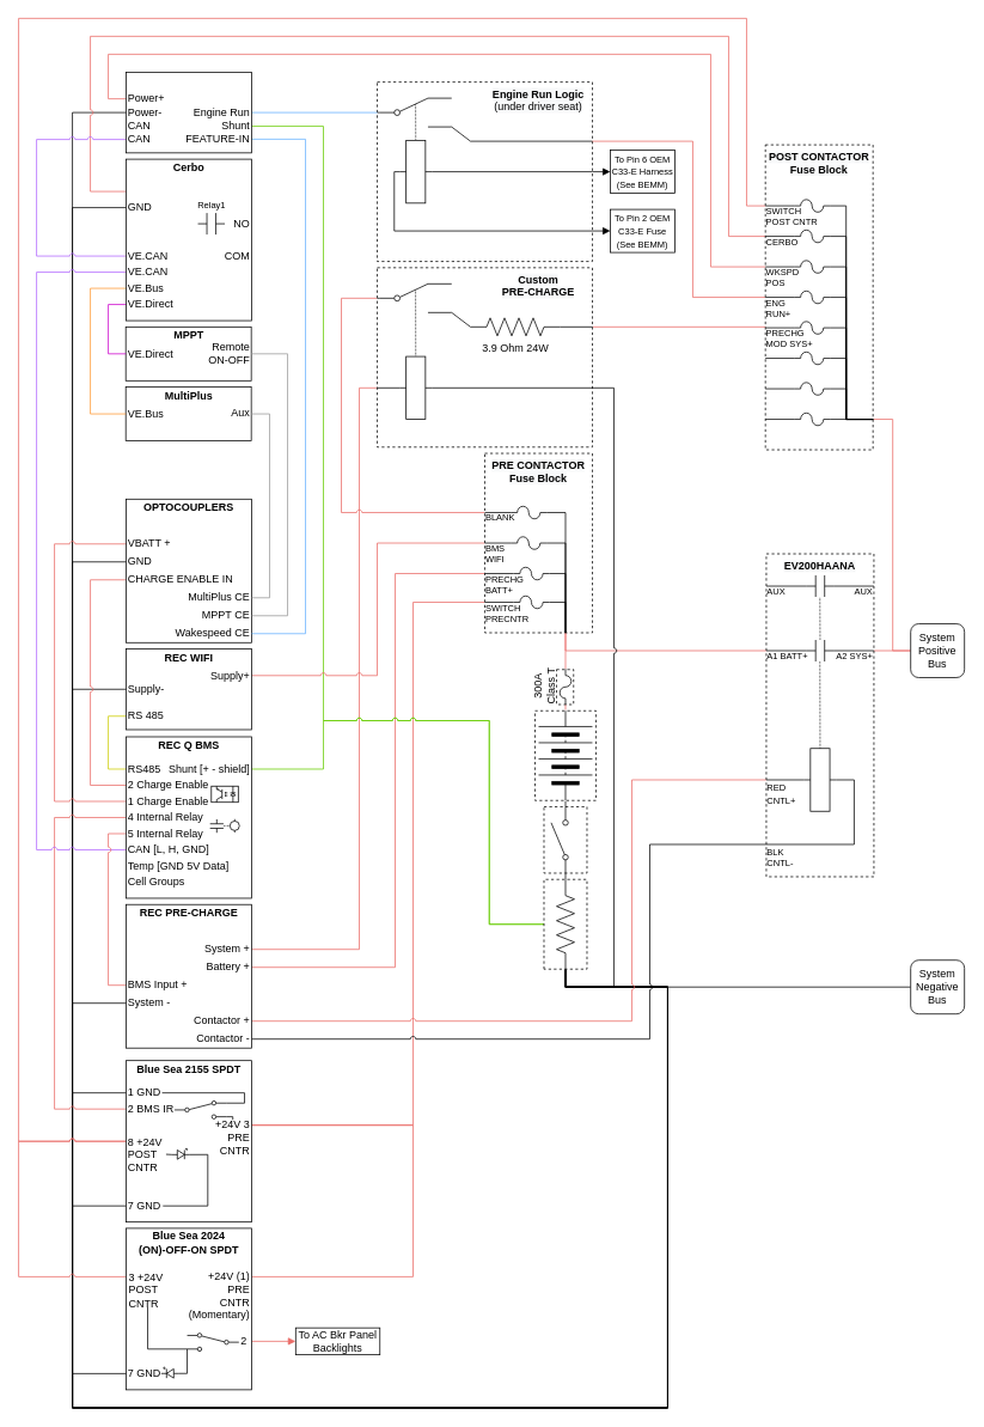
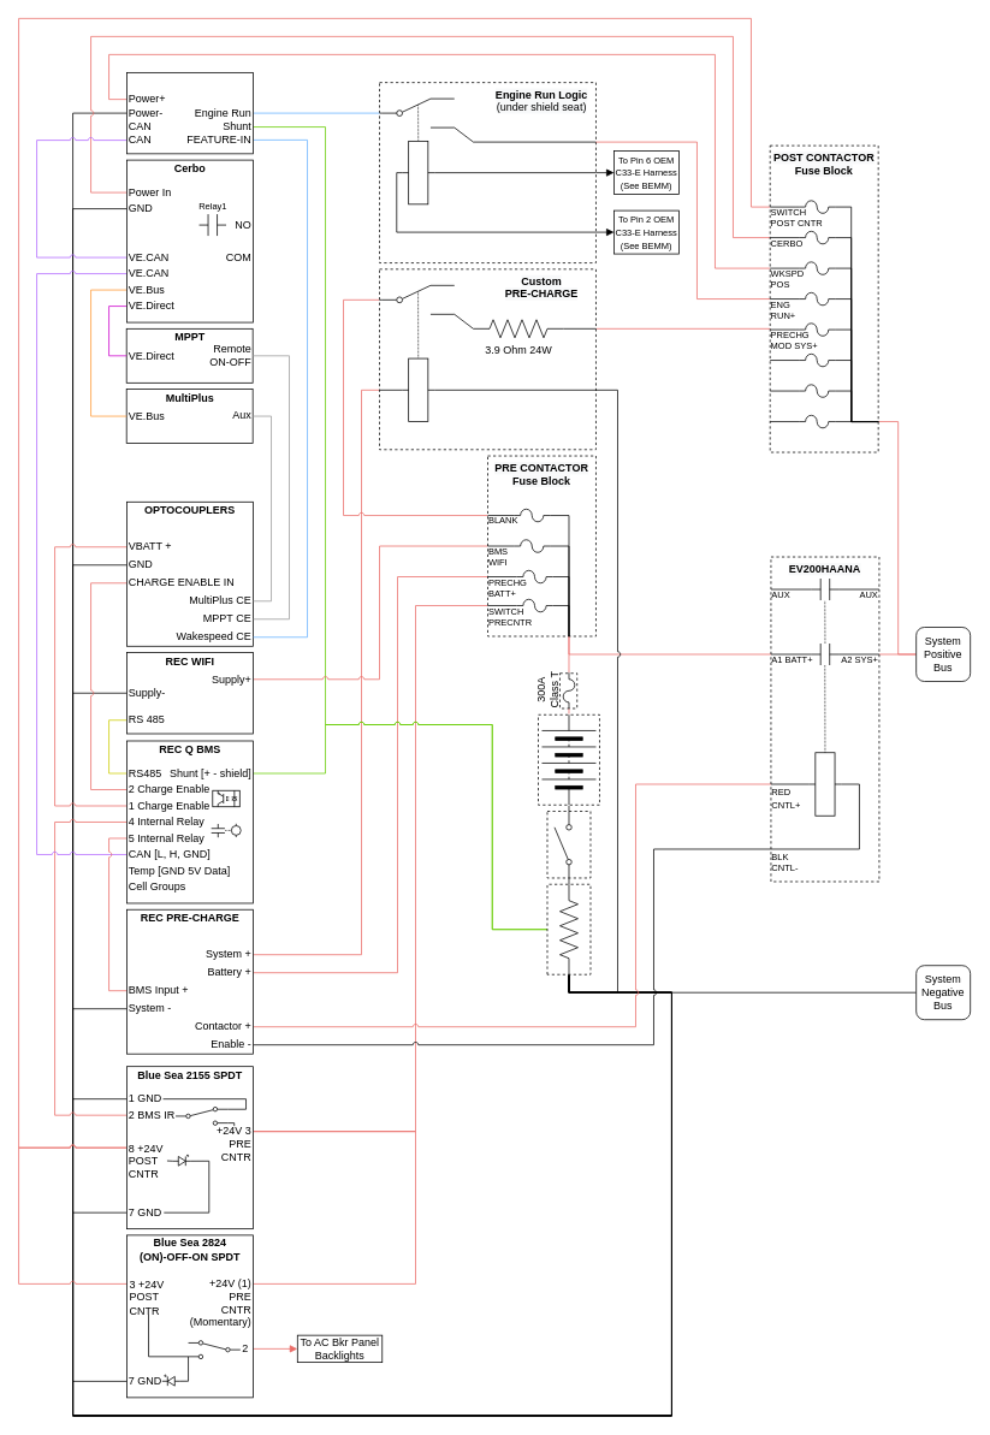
- <mxCell id="88" value="&lt;span style=&quot;background-color: rgb(248, 249, 250);&quot;&gt;&lt;b&gt;Engine Run Logic&lt;/b&gt;&lt;br&gt;(under driver seat)&lt;br&gt;&lt;/span&gt;" style="text;whiteSpace=wrap;html=1;align=center;movable=1;resizable=1;rotatable=1;deletable=1;editable=1;connectable=1;" parent="77" vertex="1"><mxGeometry x="120" width="120" height="40" as="geometry" /></mxCell>
+ <mxCell id="88" value="&lt;span style=&quot;background-color: rgb(248, 249, 250);&quot;&gt;&lt;b&gt;Engine Run Logic&lt;/b&gt;&lt;br&gt;(under shield seat)&lt;br&gt;&lt;/span&gt;" style="text;whiteSpace=wrap;html=1;align=center;movable=1;resizable=1;rotatable=1;deletable=1;editable=1;connectable=1;" parent="77" vertex="1"><mxGeometry x="120" width="120" height="40" as="geometry" /></mxCell>
+ <mxCell id="253" value="Power In" style="text;html=1;strokeColor=none;fillColor=none;align=left;verticalAlign=middle;whiteSpace=wrap;rounded=0;container=0;" parent="246" vertex="1"><mxGeometry y="28" width="65" height="16" as="geometry" /></mxCell>
- <mxCell id="104" value="&lt;font style=&quot;font-size: 10px;&quot;&gt;To Pin 2 OEM C33-E Fuse (See BEMM)&lt;/font&gt;" style="text;html=1;strokeColor=default;fillColor=default;align=center;verticalAlign=middle;whiteSpace=wrap;rounded=0;" parent="1" vertex="1"><mxGeometry x="680" y="233" width="72" height="48" as="geometry" /></mxCell>
+ <mxCell id="104" value="&lt;font style=&quot;font-size: 10px;&quot;&gt;To Pin 2 OEM C33-E Harness (See BEMM)&lt;/font&gt;" style="text;html=1;strokeColor=default;fillColor=default;align=center;verticalAlign=middle;whiteSpace=wrap;rounded=0;" parent="1" vertex="1"><mxGeometry x="680" y="233" width="72" height="48" as="geometry" /></mxCell>
- <mxCell id="94" value="Contactor -" style="text;html=1;strokeColor=none;fillColor=none;align=right;verticalAlign=middle;whiteSpace=wrap;rounded=0;" parent="92" vertex="1"><mxGeometry x="37" y="140" width="103" height="20" as="geometry" /></mxCell>
+ <mxCell id="94" value="Enable -" style="text;html=1;strokeColor=none;fillColor=none;align=right;verticalAlign=middle;whiteSpace=wrap;rounded=0;" parent="92" vertex="1"><mxGeometry x="37" y="140" width="103" height="20" as="geometry" /></mxCell>
- <mxCell id="222" value="&lt;b&gt;Blue Sea 2024 &lt;br&gt;(ON)-OFF-ON SPDT&lt;/b&gt;" style="text;html=1;strokeColor=none;fillColor=none;align=center;verticalAlign=middle;whiteSpace=wrap;rounded=0;container=0;" parent="220" vertex="1"><mxGeometry width="140" height="31" as="geometry" /></mxCell>
+ <mxCell id="222" value="&lt;b&gt;Blue Sea 2824 &lt;br&gt;(ON)-OFF-ON SPDT&lt;/b&gt;" style="text;html=1;strokeColor=none;fillColor=none;align=center;verticalAlign=middle;whiteSpace=wrap;rounded=0;container=0;" parent="220" vertex="1"><mxGeometry width="140" height="31" as="geometry" /></mxCell>
